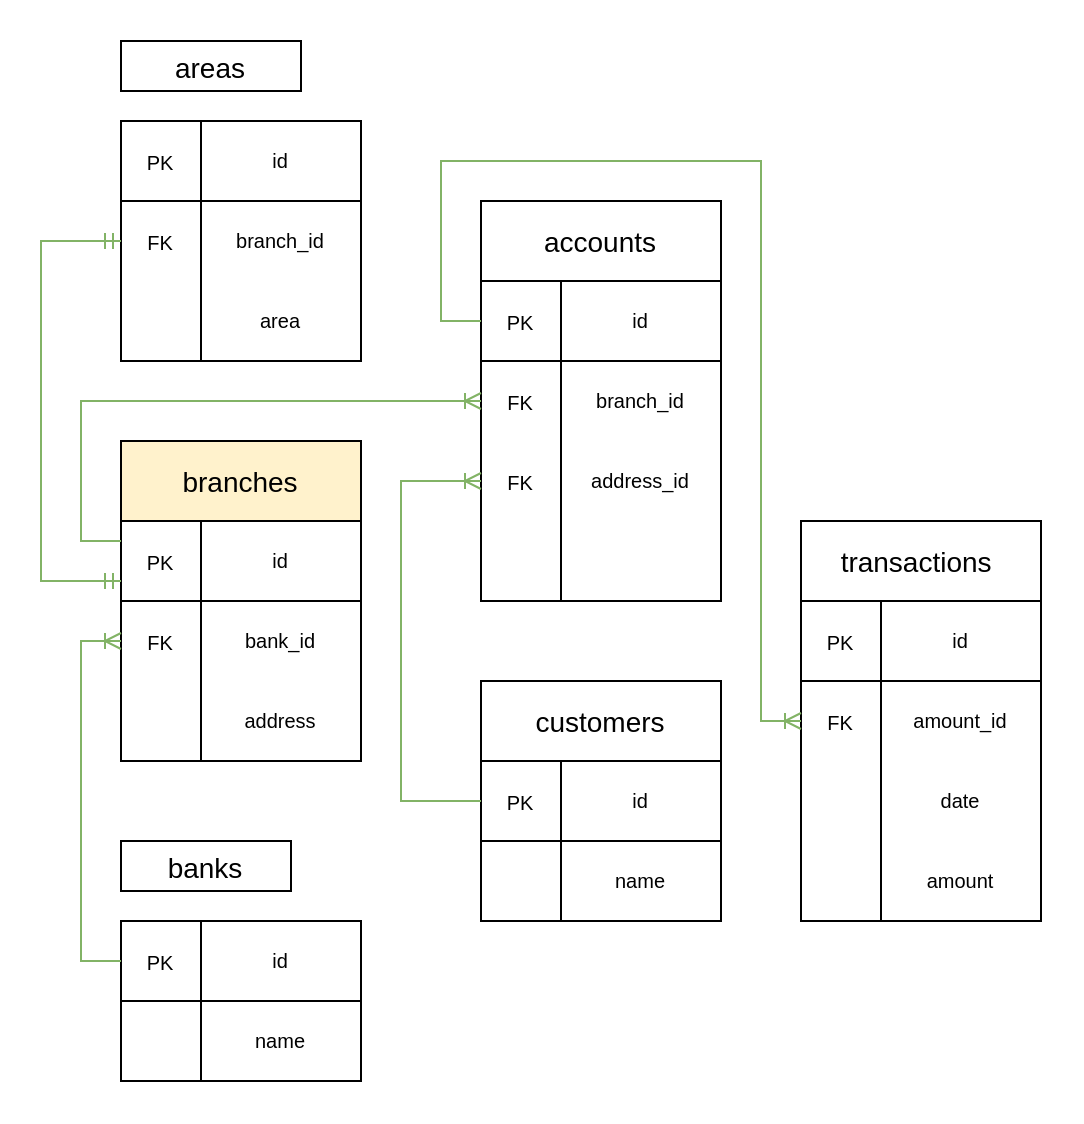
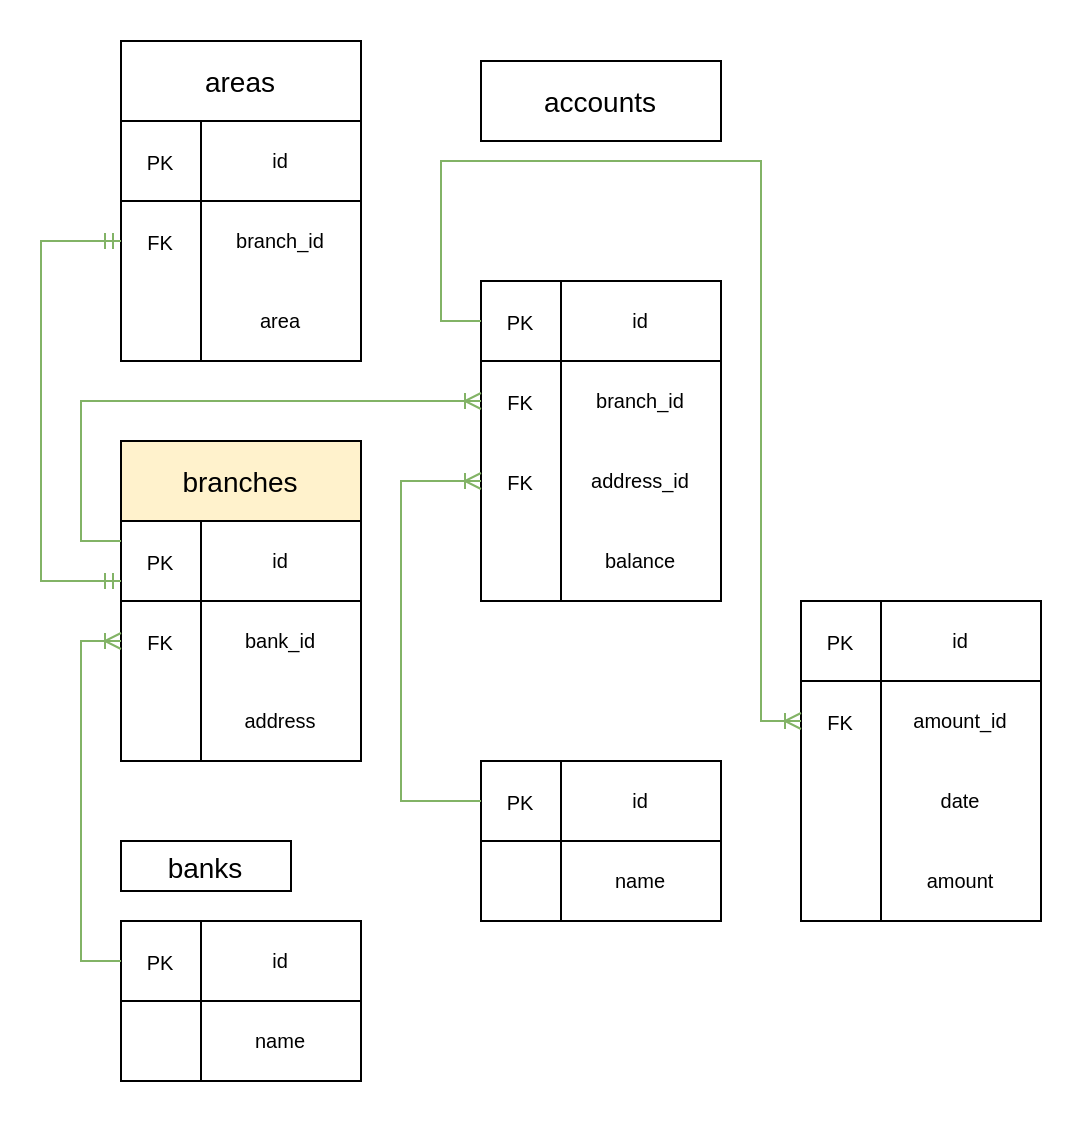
- <mxCell id="16" value="&lt;font style=&quot;font-size: 14px;&quot;&gt;areas&lt;/font&gt;" style="rounded=0;whiteSpace=wrap;html=1;strokeColor=default;fontSize=18;" parent="1" vertex="1"><mxGeometry x="60" y="20" width="90" height="25" as="geometry" /></mxCell>
+ <mxCell id="16" value="&lt;font style=&quot;font-size: 14px;&quot;&gt;areas&lt;/font&gt;" style="rounded=0;whiteSpace=wrap;html=1;strokeColor=default;fontSize=18;" parent="1" vertex="1"><mxGeometry x="60" y="20" width="120" height="40" as="geometry" /></mxCell>
- <mxCell id="26" value="&lt;font style=&quot;font-size: 14px;&quot;&gt;accounts&lt;/font&gt;" style="rounded=0;whiteSpace=wrap;html=1;strokeColor=default;fontSize=18;" parent="1" vertex="1"><mxGeometry x="240" y="100" width="120" height="40" as="geometry" /></mxCell>
+ <mxCell id="26" value="&lt;font style=&quot;font-size: 14px;&quot;&gt;accounts&lt;/font&gt;" style="rounded=0;whiteSpace=wrap;html=1;strokeColor=default;fontSize=18;" parent="1" vertex="1"><mxGeometry x="240" y="30" width="120" height="40" as="geometry" /></mxCell>
+ <mxCell id="53" value="balance" style="text;html=1;strokeColor=none;fillColor=none;align=center;verticalAlign=middle;whiteSpace=wrap;rounded=0;fontSize=10;" parent="1" vertex="1"><mxGeometry x="280" y="260" width="80" height="40" as="geometry" /></mxCell>
- <mxCell id="31" value="&lt;font style=&quot;font-size: 14px;&quot;&gt;transactions&amp;nbsp;&lt;/font&gt;&lt;b&gt;&lt;br&gt;&lt;/b&gt;" style="rounded=0;whiteSpace=wrap;html=1;strokeColor=default;fontSize=18;" parent="1" vertex="1"><mxGeometry x="400" y="260" width="120" height="40" as="geometry" /></mxCell>
- <mxCell id="22" value="&lt;font style=&quot;font-size: 14px;&quot;&gt;customers&lt;/font&gt;" style="rounded=0;whiteSpace=wrap;html=1;strokeColor=default;fontSize=18;" parent="1" vertex="1"><mxGeometry x="240" y="340" width="120" height="40" as="geometry" /></mxCell>
